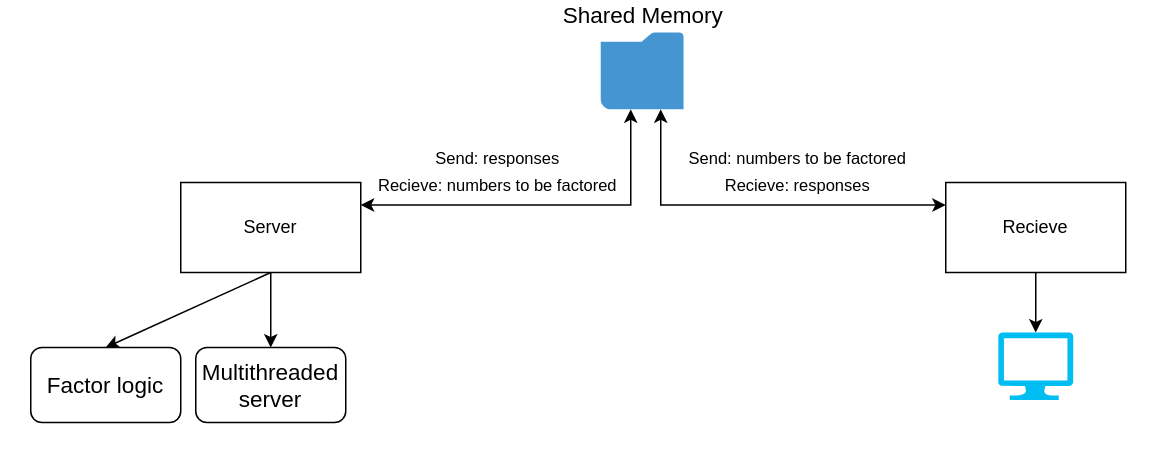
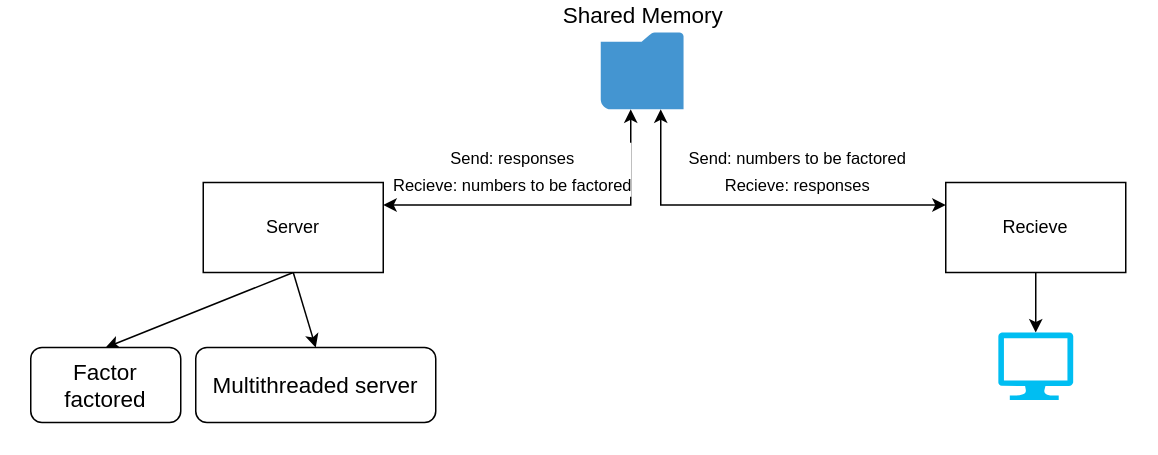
- <mxCell id="9" value="Server" style="rounded=0;whiteSpace=wrap;html=1;" vertex="1" parent="1"><mxGeometry x="120" y="120" width="120" height="60" as="geometry" /></mxCell>
+ <mxCell id="9" value="Server" style="rounded=0;whiteSpace=wrap;html=1;" vertex="1" parent="1"><mxGeometry x="135" y="120" width="120" height="60" as="geometry" /></mxCell>
- <mxCell id="13" value="Factor logic" style="rounded=1;whiteSpace=wrap;html=1;fontSize=15;" vertex="1" parent="1"><mxGeometry x="20" y="230" width="100" height="50" as="geometry" /></mxCell>
+ <mxCell id="13" value="Factor factored" style="rounded=1;whiteSpace=wrap;html=1;fontSize=15;" vertex="1" parent="1"><mxGeometry x="20" y="230" width="100" height="50" as="geometry" /></mxCell>
- <mxCell id="14" value="Multithreaded server" style="rounded=1;whiteSpace=wrap;html=1;fontSize=15;" vertex="1" parent="1"><mxGeometry x="130" y="230" width="100" height="50" as="geometry" /></mxCell>
+ <mxCell id="14" value="Multithreaded server" style="rounded=1;whiteSpace=wrap;html=1;fontSize=15;" vertex="1" parent="1"><mxGeometry x="130" y="230" width="160" height="50" as="geometry" /></mxCell>
